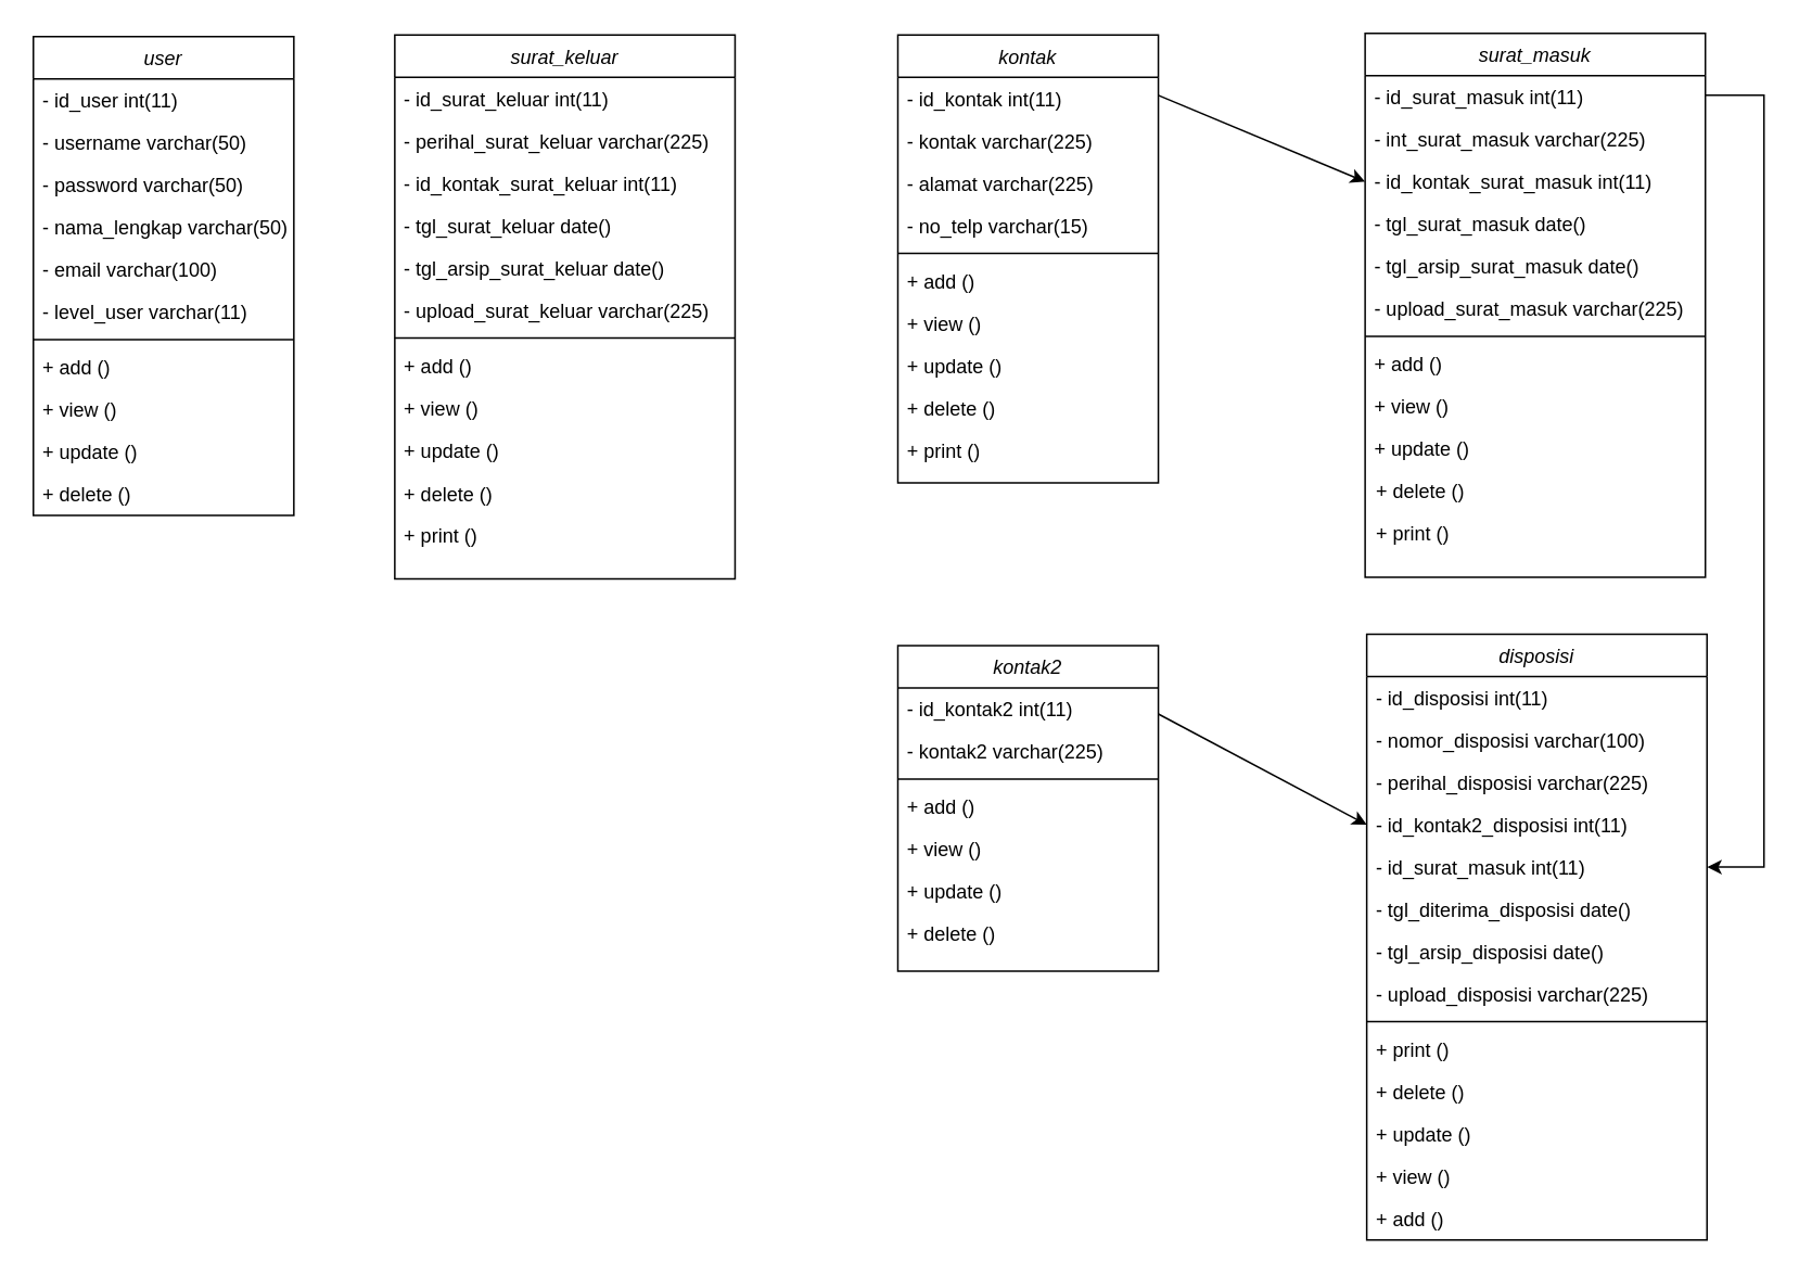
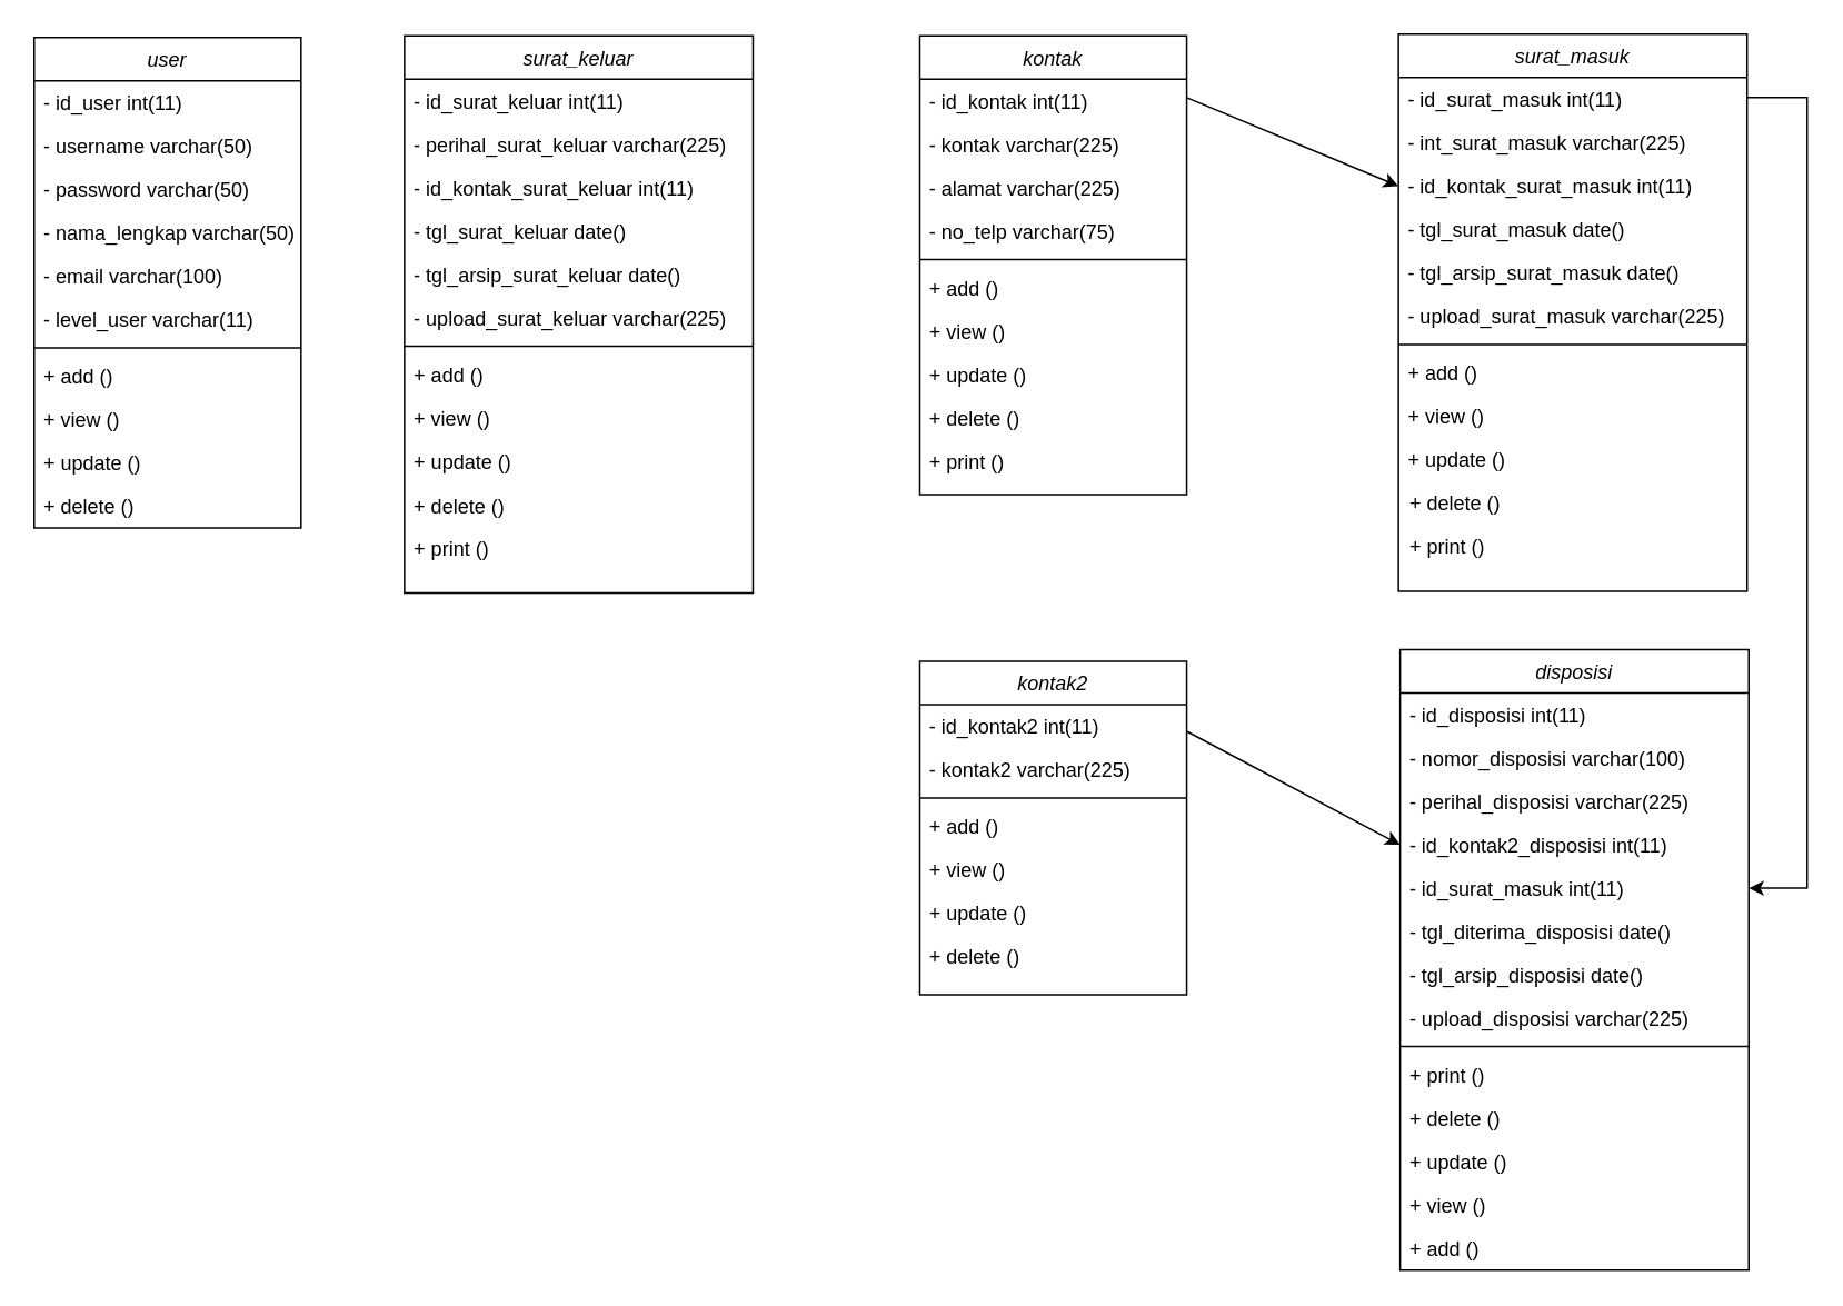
- <mxCell id="31" value="- no_telp varchar(15)" style="text;align=left;verticalAlign=top;spacingLeft=4;spacingRight=4;overflow=hidden;rotatable=0;points=[[0,0.5],[1,0.5]];portConstraint=eastwest;rounded=0;shadow=0;html=0;" parent="27" vertex="1"><mxGeometry y="104" width="160" height="26" as="geometry" /></mxCell>
+ <mxCell id="31" value="- no_telp varchar(75)" style="text;align=left;verticalAlign=top;spacingLeft=4;spacingRight=4;overflow=hidden;rotatable=0;points=[[0,0.5],[1,0.5]];portConstraint=eastwest;rounded=0;shadow=0;html=0;" parent="27" vertex="1"><mxGeometry y="104" width="160" height="26" as="geometry" /></mxCell>
